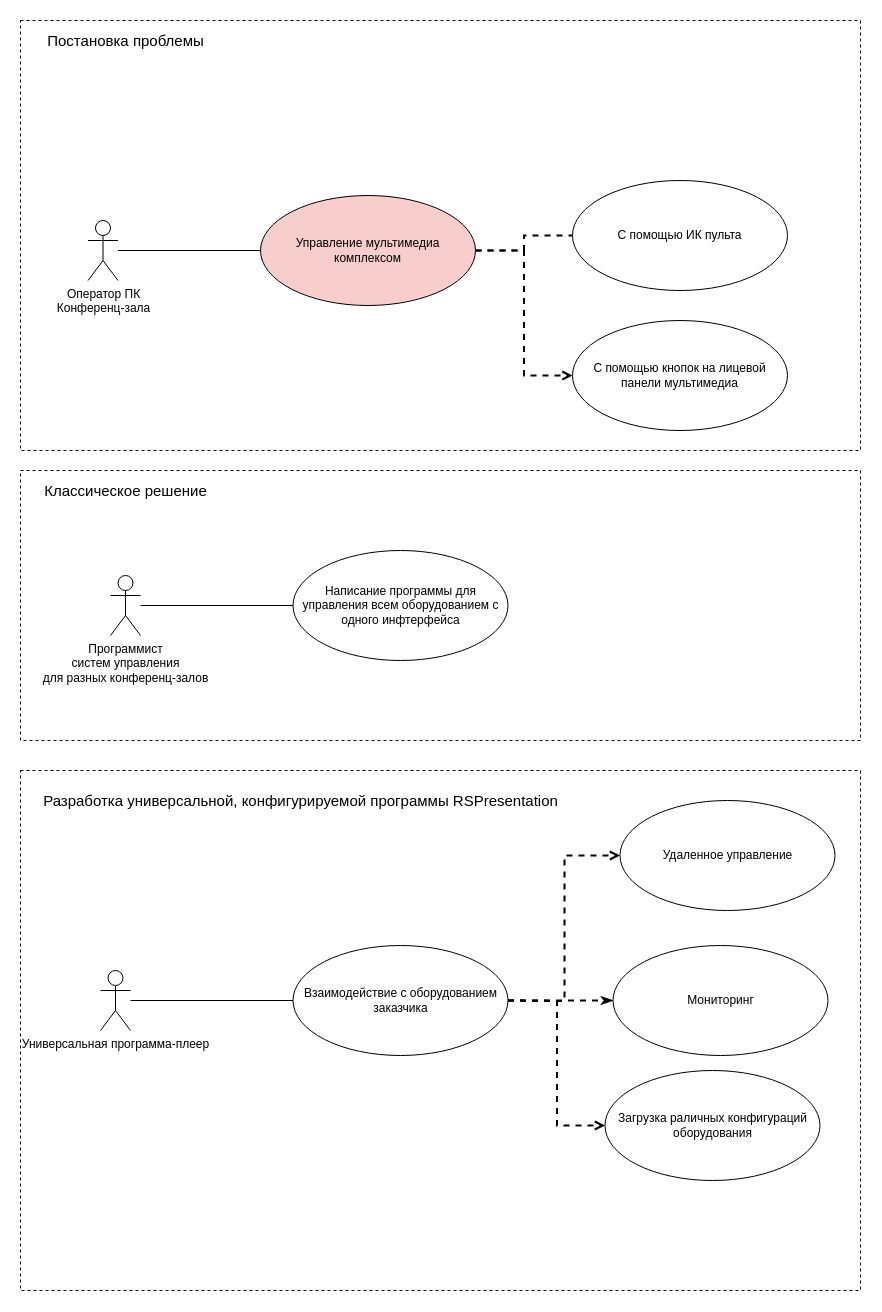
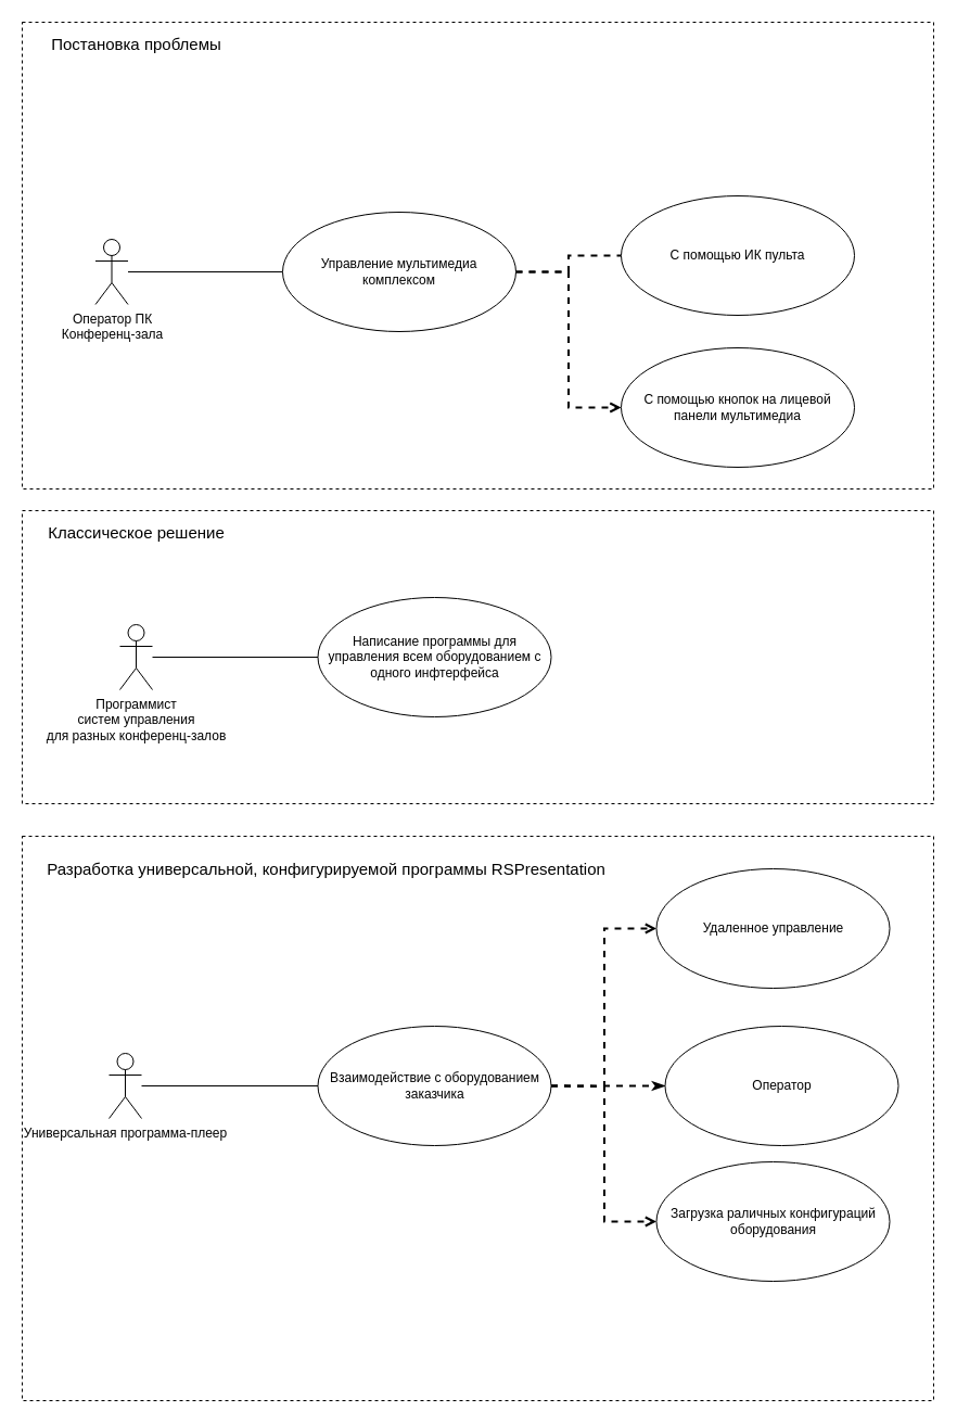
- <mxCell id="9" value="Управление мультимедиа комплексом" style="ellipse;whiteSpace=wrap;html=1;fillColor=#f8cecc;" vertex="1" parent="1"><mxGeometry x="260" y="195" width="215" height="110" as="geometry" /></mxCell>
+ <mxCell id="9" value="Управление мультимедиа комплексом" style="ellipse;whiteSpace=wrap;html=1;" vertex="1" parent="1"><mxGeometry x="260" y="195" width="215" height="110" as="geometry" /></mxCell>
- <mxCell id="20" value="Удаленное управление" style="ellipse;whiteSpace=wrap;html=1;" vertex="1" parent="1"><mxGeometry x="619.5" y="800" width="215" height="110" as="geometry" /></mxCell>
+ <mxCell id="20" value="Удаленное управление" style="ellipse;whiteSpace=wrap;html=1;" vertex="1" parent="1"><mxGeometry x="604.5" y="800" width="215" height="110" as="geometry" /></mxCell>
- <mxCell id="21" value="Мониторинг" style="ellipse;whiteSpace=wrap;html=1;" vertex="1" parent="1"><mxGeometry x="612.5" y="945" width="215" height="110" as="geometry" /></mxCell>
+ <mxCell id="21" value="Оператор" style="ellipse;whiteSpace=wrap;html=1;" vertex="1" parent="1"><mxGeometry x="612.5" y="945" width="215" height="110" as="geometry" /></mxCell>
